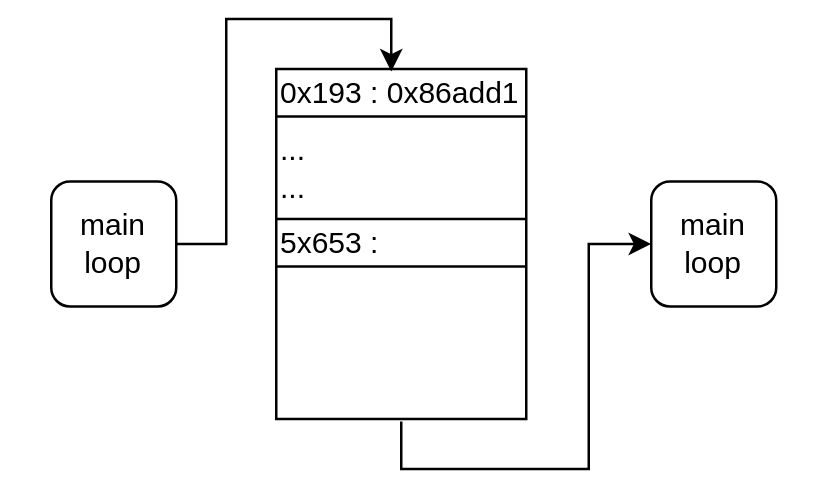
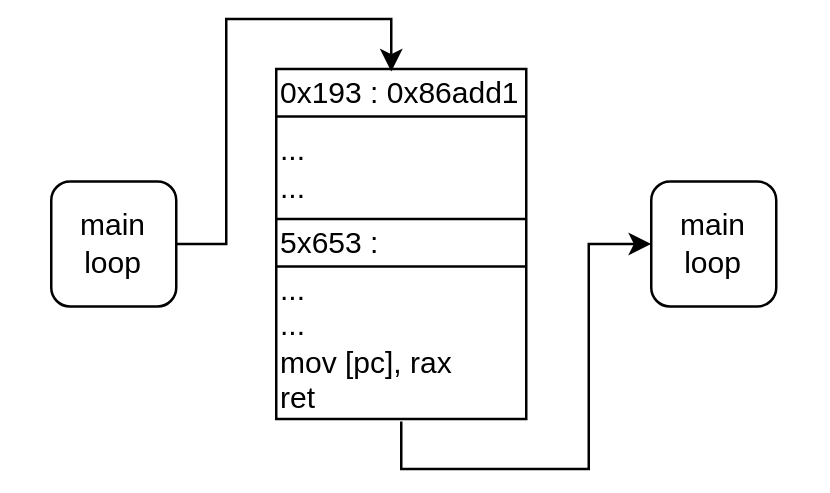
+ <mxCell id="10" value="&lt;div align=&quot;left&quot;&gt;...&lt;/div&gt;&lt;div align=&quot;left&quot;&gt;...&lt;/div&gt;&lt;div align=&quot;left&quot;&gt;mov [pc], rax&lt;/div&gt;&lt;div align=&quot;left&quot;&gt;ret&lt;br&gt;&lt;/div&gt;" style="shape=partialRectangle;html=1;whiteSpace=wrap;connectable=0;overflow=hidden;fillColor=none;top=0;left=0;bottom=0;right=0;align=left;" vertex="1" parent="9"><mxGeometry width="100" height="61" as="geometry" /></mxCell>
